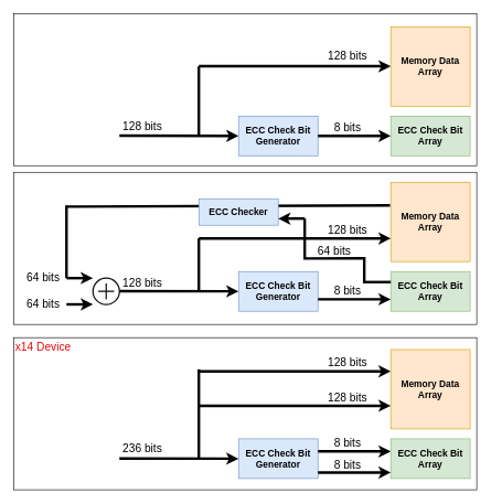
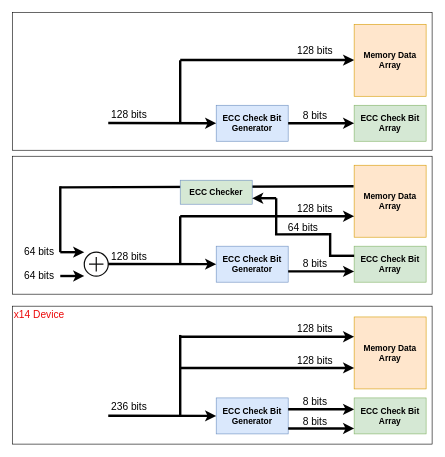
- <mxCell id="47" value="ECC Checker" style="rounded=0;whiteSpace=wrap;html=1;fillColor=#dae8fc;strokeColor=#6c8ebf;fontStyle=1;fontSize=14;" parent="1" vertex="1"><mxGeometry x="300" y="300" width="120" height="40" as="geometry" /></mxCell>
+ <mxCell id="47" value="ECC Checker" style="rounded=0;whiteSpace=wrap;html=1;fillColor=#d5e8d4;strokeColor=#6c8ebf;fontStyle=1;fontSize=14;" parent="1" vertex="1"><mxGeometry x="300" y="300" width="120" height="40" as="geometry" /></mxCell>
